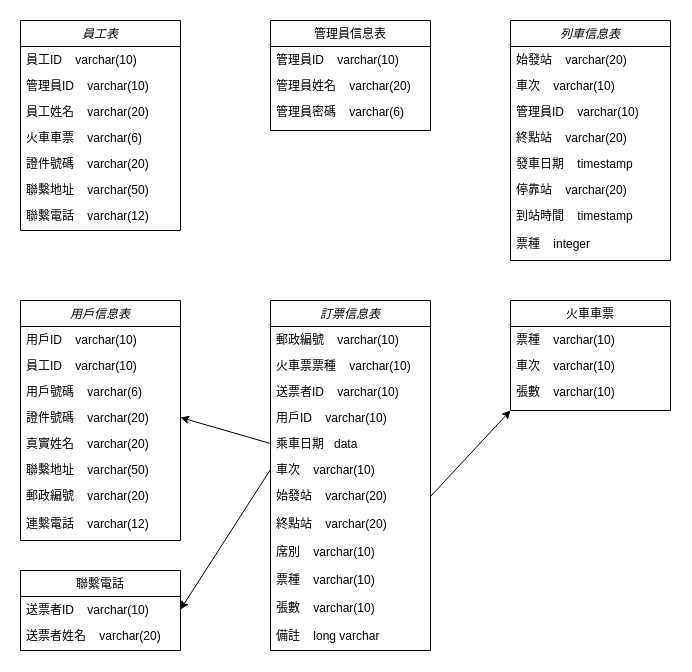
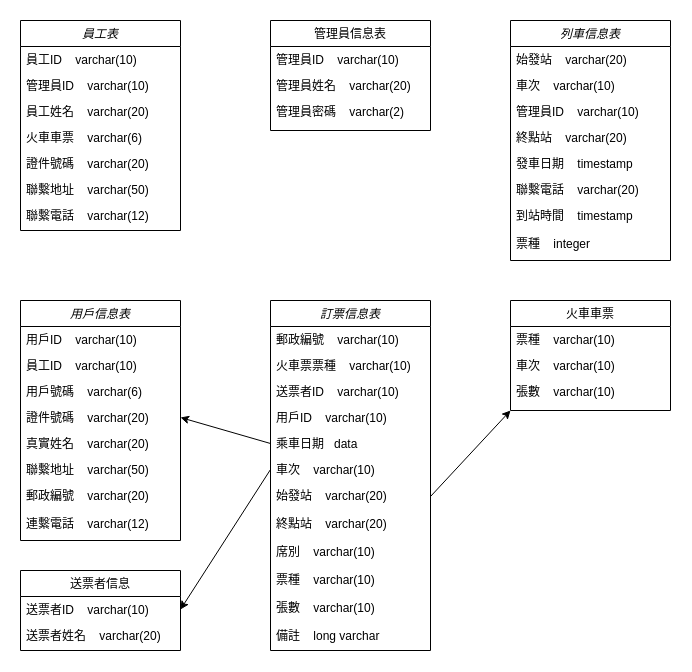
- <mxCell id="13" value="管理員密碼    varchar(6)" style="text;align=left;verticalAlign=top;spacingLeft=4;spacingRight=4;overflow=hidden;rotatable=0;points=[[0,0.5],[1,0.5]];portConstraint=eastwest;" vertex="1" parent="10"><mxGeometry y="78" width="160" height="26" as="geometry" /></mxCell>
+ <mxCell id="13" value="管理員密碼    varchar(2)" style="text;align=left;verticalAlign=top;spacingLeft=4;spacingRight=4;overflow=hidden;rotatable=0;points=[[0,0.5],[1,0.5]];portConstraint=eastwest;" vertex="1" parent="10"><mxGeometry y="78" width="160" height="26" as="geometry" /></mxCell>
- <mxCell id="29" value="停靠站    varchar(20)" style="text;align=left;verticalAlign=top;spacingLeft=4;spacingRight=4;overflow=hidden;rotatable=0;points=[[0,0.5],[1,0.5]];portConstraint=eastwest;rounded=0;shadow=0;html=0;" vertex="1" parent="23"><mxGeometry y="156" width="160" height="26" as="geometry" /></mxCell>
+ <mxCell id="29" value="聯繫電話    varchar(20)" style="text;align=left;verticalAlign=top;spacingLeft=4;spacingRight=4;overflow=hidden;rotatable=0;points=[[0,0.5],[1,0.5]];portConstraint=eastwest;rounded=0;shadow=0;html=0;" vertex="1" parent="23"><mxGeometry y="156" width="160" height="26" as="geometry" /></mxCell>
- <mxCell id="49" value="聯繫電話" style="swimlane;fontStyle=0;align=center;verticalAlign=top;childLayout=stackLayout;horizontal=1;startSize=26;horizontalStack=0;resizeParent=1;resizeLast=0;collapsible=1;marginBottom=0;rounded=0;shadow=0;strokeWidth=1;" vertex="1" parent="1"><mxGeometry x="20" y="570" width="160" height="80" as="geometry"><mxRectangle x="550" y="140" width="160" height="26" as="alternateBounds" /></mxGeometry></mxCell>
+ <mxCell id="49" value="送票者信息" style="swimlane;fontStyle=0;align=center;verticalAlign=top;childLayout=stackLayout;horizontal=1;startSize=26;horizontalStack=0;resizeParent=1;resizeLast=0;collapsible=1;marginBottom=0;rounded=0;shadow=0;strokeWidth=1;" vertex="1" parent="1"><mxGeometry x="20" y="570" width="160" height="80" as="geometry"><mxRectangle x="550" y="140" width="160" height="26" as="alternateBounds" /></mxGeometry></mxCell>
